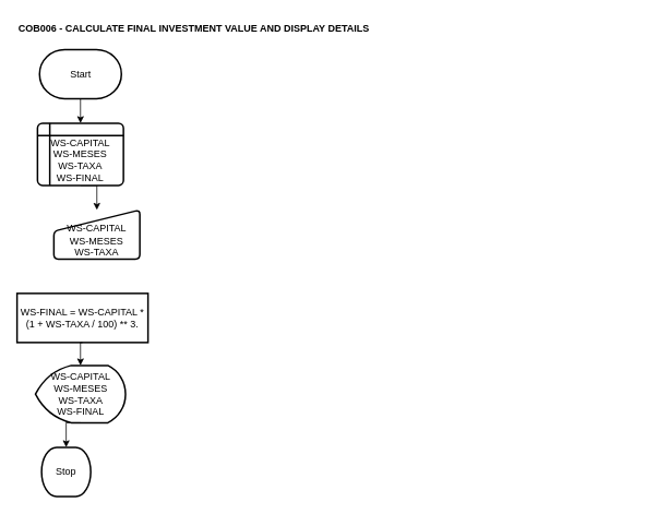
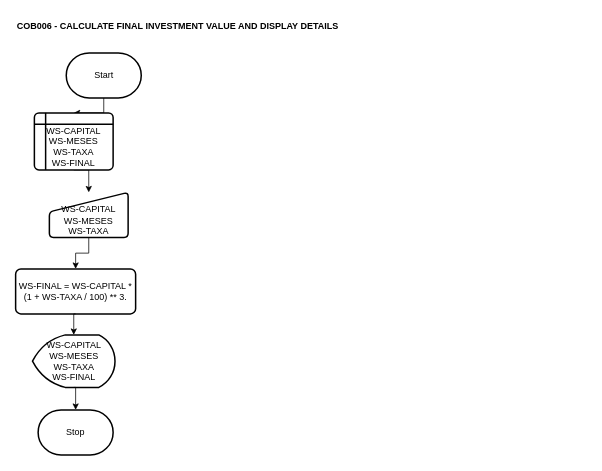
- <mxCell id="4" value="Start" style="strokeWidth=2;html=1;shape=mxgraph.flowchart.terminator;whiteSpace=wrap;" parent="1" vertex="1"><mxGeometry x="47.5" y="60" width="100" height="60" as="geometry" /></mxCell>
+ <mxCell id="4" value="Start" style="strokeWidth=2;html=1;shape=mxgraph.flowchart.terminator;whiteSpace=wrap;" parent="1" vertex="1"><mxGeometry x="87.5" y="70" width="100" height="60" as="geometry" /></mxCell>
+ <mxCell id="10" style="edgeStyle=orthogonalEdgeStyle;rounded=0;orthogonalLoop=1;jettySize=auto;html=1;exitX=0.5;exitY=1;exitDx=0;exitDy=0;entryX=0.5;entryY=0;entryDx=0;entryDy=0;" parent="1" source="11" target="12" edge="1"><mxGeometry relative="1" as="geometry"><mxPoint x="100" y="346" as="targetPoint" /></mxGeometry></mxCell>
- <mxCell id="12" value="WS-FINAL = WS-CAPITAL * (1 + WS-TAXA / 100) ** 3." style="whiteSpace=wrap;html=1;absoluteArcSize=1;arcSize=14;strokeWidth=2;rounded=0;" vertex="1" parent="1"><mxGeometry x="20" y="358" width="160" height="60" as="geometry" /></mxCell>
+ <mxCell id="12" value="WS-FINAL = WS-CAPITAL * (1 + WS-TAXA / 100) ** 3." style="rounded=1;whiteSpace=wrap;html=1;absoluteArcSize=1;arcSize=14;strokeWidth=2;" vertex="1" parent="1"><mxGeometry x="20" y="358" width="160" height="60" as="geometry" /></mxCell>
- <mxCell id="8" value="Stop" style="strokeWidth=2;html=1;shape=mxgraph.flowchart.terminator;whiteSpace=wrap;" parent="1" vertex="1"><mxGeometry x="50" y="546" width="60" height="60" as="geometry" /></mxCell>
+ <mxCell id="8" value="Stop" style="strokeWidth=2;html=1;shape=mxgraph.flowchart.terminator;whiteSpace=wrap;" parent="1" vertex="1"><mxGeometry x="50" y="546" width="100" height="60" as="geometry" /></mxCell>
